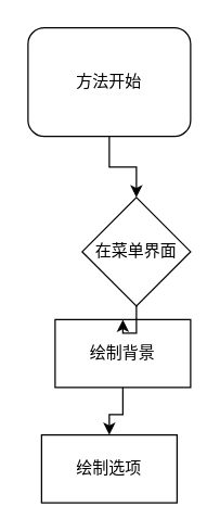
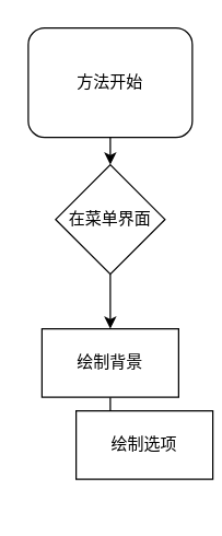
- <mxCell id="8" value="在菜单界面" style="rhombus;whiteSpace=wrap;html=1;" vertex="1" parent="1"><mxGeometry x="60" y="145" width="80" height="80" as="geometry" /></mxCell>
+ <mxCell id="8" value="在菜单界面" style="rhombus;whiteSpace=wrap;html=1;" vertex="1" parent="1"><mxGeometry x="40" y="120" width="80" height="80" as="geometry" /></mxCell>
- <mxCell id="5" value="绘制背景" style="rounded=0;whiteSpace=wrap;html=1;" vertex="1" parent="1"><mxGeometry x="40" y="235" width="100" height="50" as="geometry" /></mxCell>
+ <mxCell id="5" value="绘制背景" style="rounded=0;whiteSpace=wrap;html=1;" vertex="1" parent="1"><mxGeometry x="30" y="240" width="100" height="50" as="geometry" /></mxCell>
- <mxCell id="6" value="绘制选项" style="rounded=0;whiteSpace=wrap;html=1;" vertex="1" parent="1"><mxGeometry x="30" y="320" width="100" height="50" as="geometry" /></mxCell>
+ <mxCell id="6" value="绘制选项" style="rounded=0;whiteSpace=wrap;html=1;" vertex="1" parent="1"><mxGeometry x="55" y="300" width="100" height="50" as="geometry" /></mxCell>
